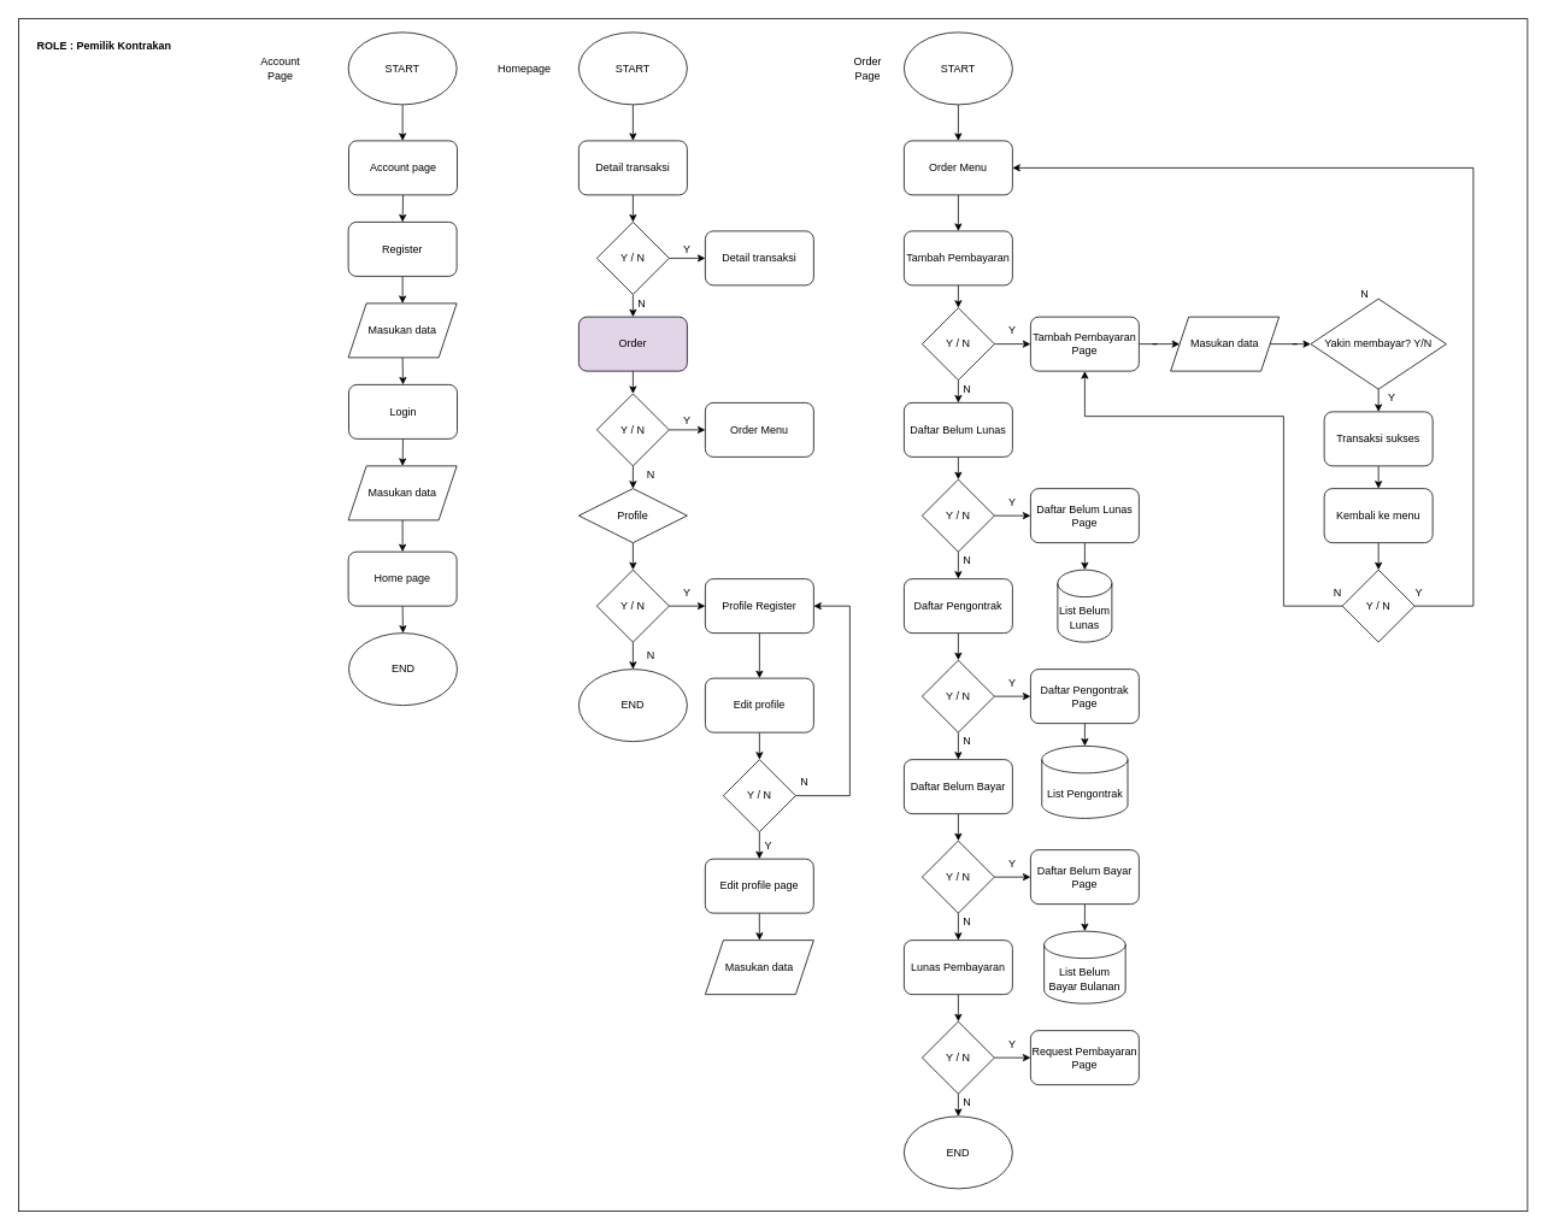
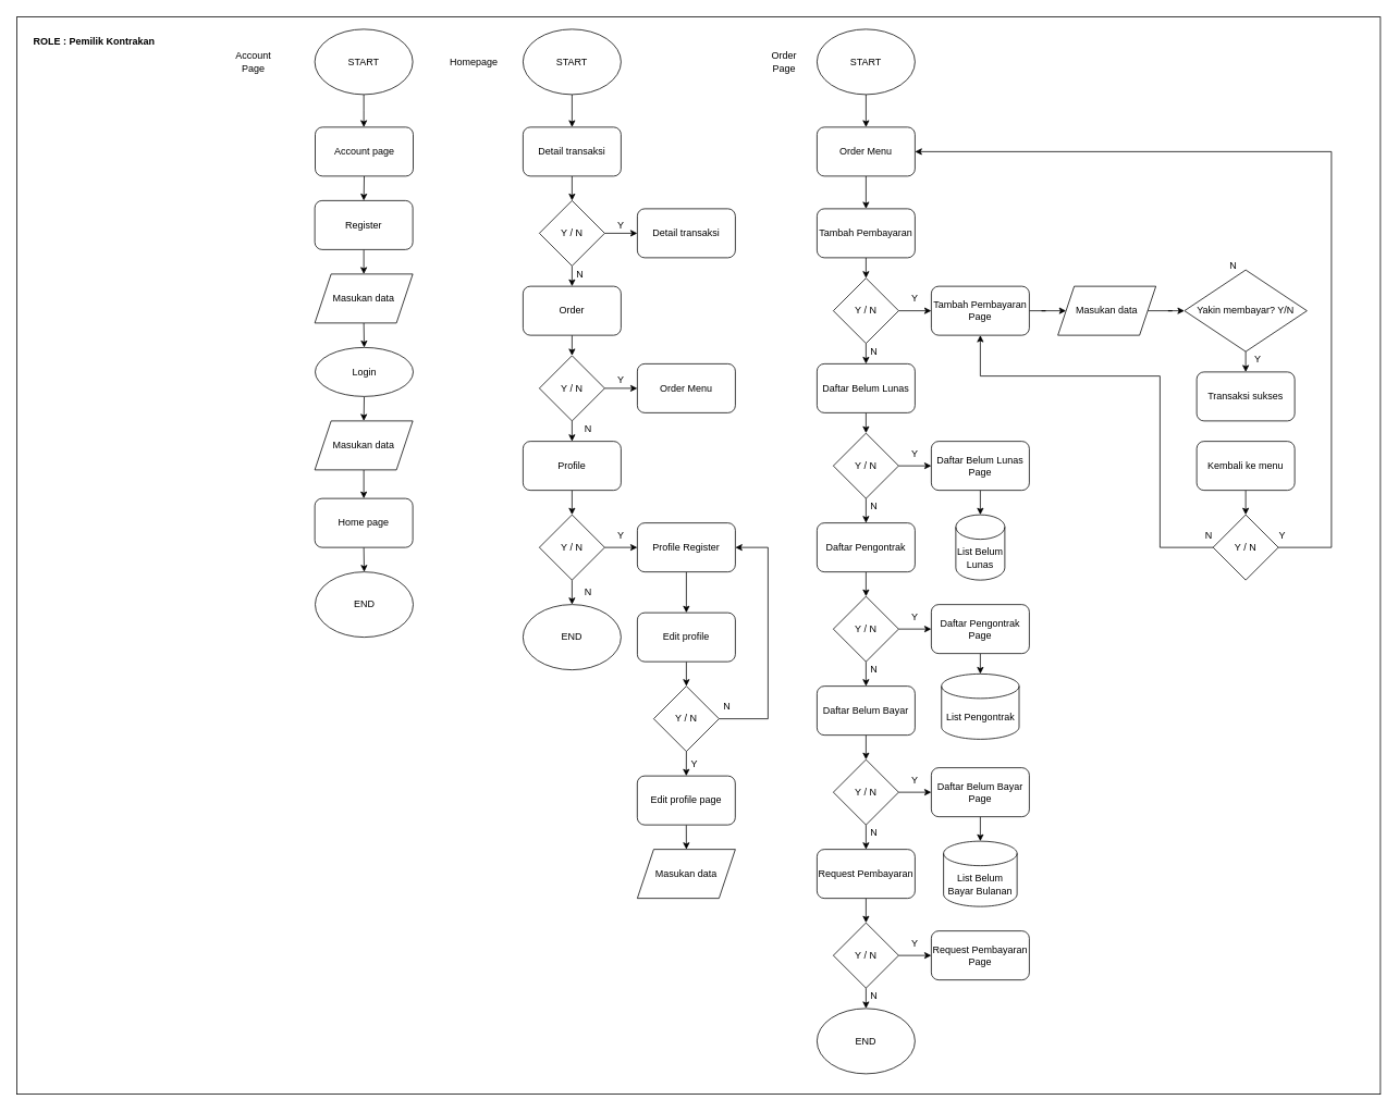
- <mxCell id="30" value="Order" style="rounded=1;whiteSpace=wrap;html=1;fillColor=#e1d5e7;" vertex="1" parent="1"><mxGeometry x="640" y="350" width="120" height="60" as="geometry" /></mxCell>
+ <mxCell id="30" value="Order" style="rounded=1;whiteSpace=wrap;html=1;" vertex="1" parent="1"><mxGeometry x="640" y="350" width="120" height="60" as="geometry" /></mxCell>
- <mxCell id="15" value="Login" style="rounded=1;whiteSpace=wrap;html=1;" vertex="1" parent="1"><mxGeometry x="385.5" y="425" width="120" height="60" as="geometry" /></mxCell>
+ <mxCell id="15" value="Login" style="ellipse;whiteSpace=wrap;html=1;" vertex="1" parent="1"><mxGeometry x="385.5" y="425" width="120" height="60" as="geometry" /></mxCell>
- <mxCell id="116" style="edgeStyle=orthogonalEdgeStyle;rounded=0;orthogonalLoop=1;jettySize=auto;html=1;exitX=0.5;exitY=1;exitDx=0;exitDy=0;entryX=0.5;entryY=0;entryDx=0;entryDy=0;" edge="1" parent="1" source="117" target="121"><mxGeometry relative="1" as="geometry" /></mxCell>
- <mxCell id="38" value="Profile" style="rhombus;whiteSpace=wrap;html=1;" vertex="1" parent="1"><mxGeometry x="640" y="540" width="120" height="60" as="geometry" /></mxCell>
+ <mxCell id="38" value="Profile" style="rounded=1;whiteSpace=wrap;html=1;" vertex="1" parent="1"><mxGeometry x="640" y="540" width="120" height="60" as="geometry" /></mxCell>
- <mxCell id="73" value="Lunas Pembayaran" style="rounded=1;whiteSpace=wrap;html=1;" vertex="1" parent="1"><mxGeometry x="1000" y="1040" width="120" height="60" as="geometry" /></mxCell>
+ <mxCell id="73" value="Request Pembayaran" style="rounded=1;whiteSpace=wrap;html=1;" vertex="1" parent="1"><mxGeometry x="1000" y="1040" width="120" height="60" as="geometry" /></mxCell>
